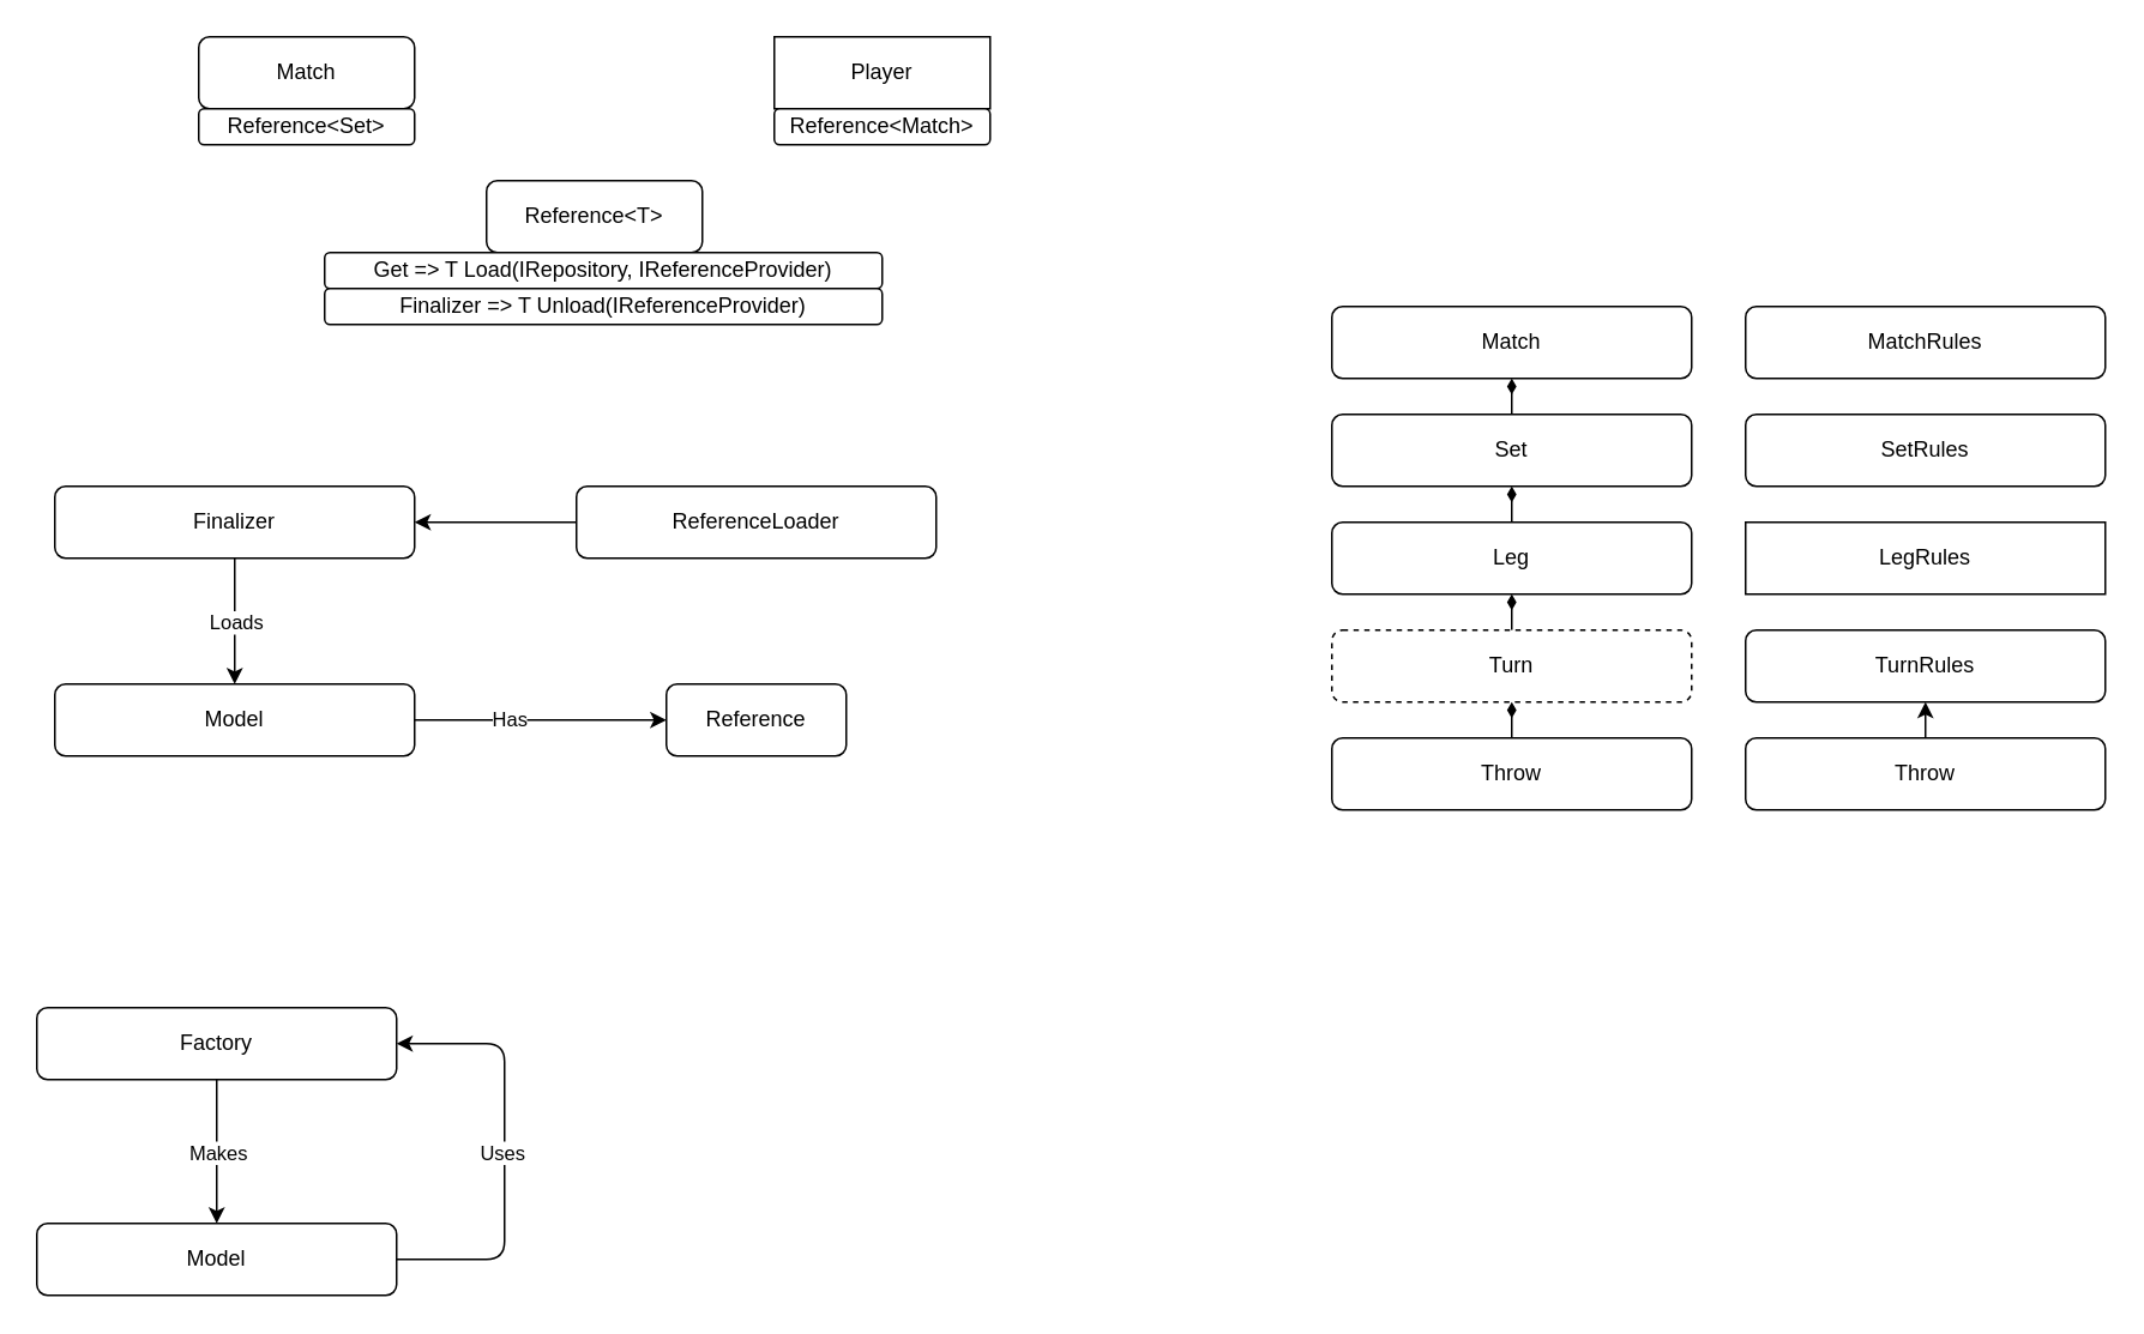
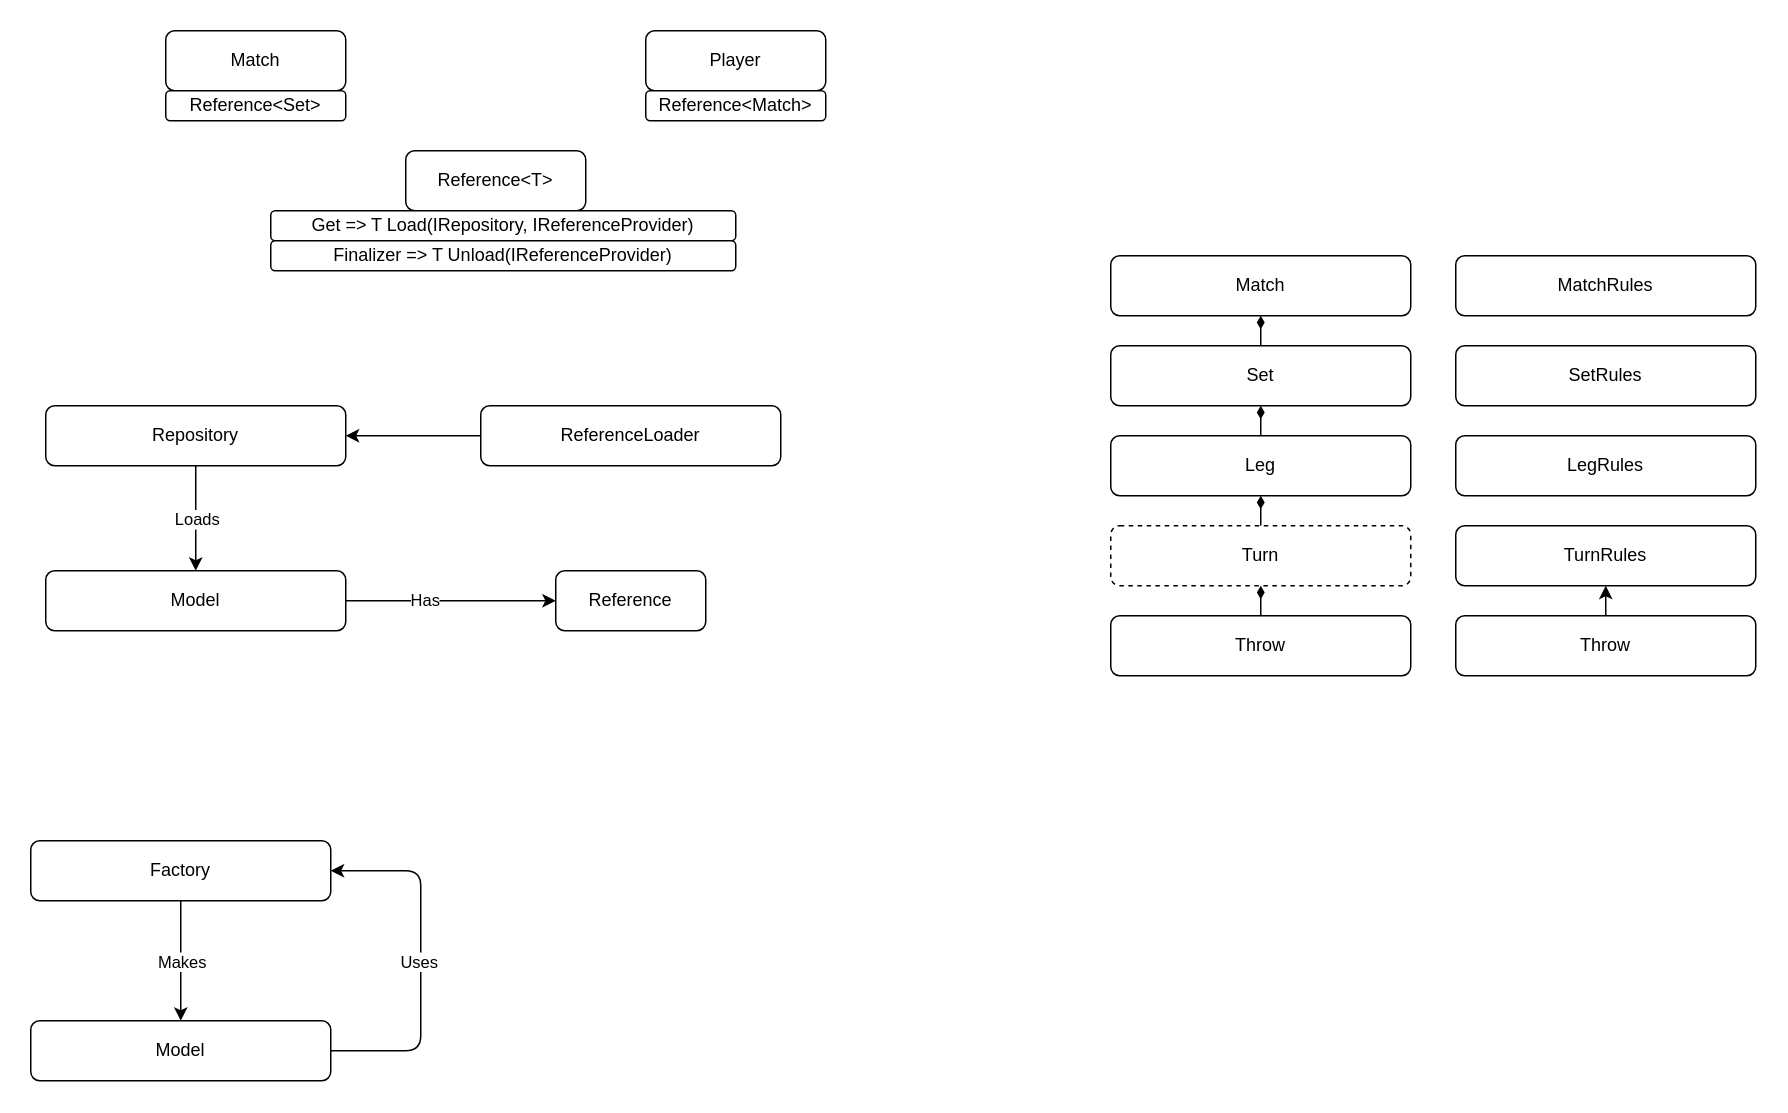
- <mxCell id="4" value="Player" style="whiteSpace=wrap;html=1;rounded=0;" parent="1" vertex="1"><mxGeometry x="430" y="20" width="120" height="40" as="geometry" /></mxCell>
+ <mxCell id="4" value="Player" style="rounded=1;whiteSpace=wrap;html=1;" parent="1" vertex="1"><mxGeometry x="430" y="20" width="120" height="40" as="geometry" /></mxCell>
- <mxCell id="14" value="Finalizer" style="rounded=1;whiteSpace=wrap;html=1;" parent="1" vertex="1"><mxGeometry x="30" y="270" width="200" height="40" as="geometry" /></mxCell>
+ <mxCell id="14" value="Repository" style="rounded=1;whiteSpace=wrap;html=1;" parent="1" vertex="1"><mxGeometry x="30" y="270" width="200" height="40" as="geometry" /></mxCell>
- <mxCell id="29" value="LegRules" style="whiteSpace=wrap;html=1;rounded=0;" parent="1" vertex="1"><mxGeometry x="970" y="290" width="200" height="40" as="geometry" /></mxCell>
+ <mxCell id="29" value="LegRules" style="rounded=1;whiteSpace=wrap;html=1;" parent="1" vertex="1"><mxGeometry x="970" y="290" width="200" height="40" as="geometry" /></mxCell>
